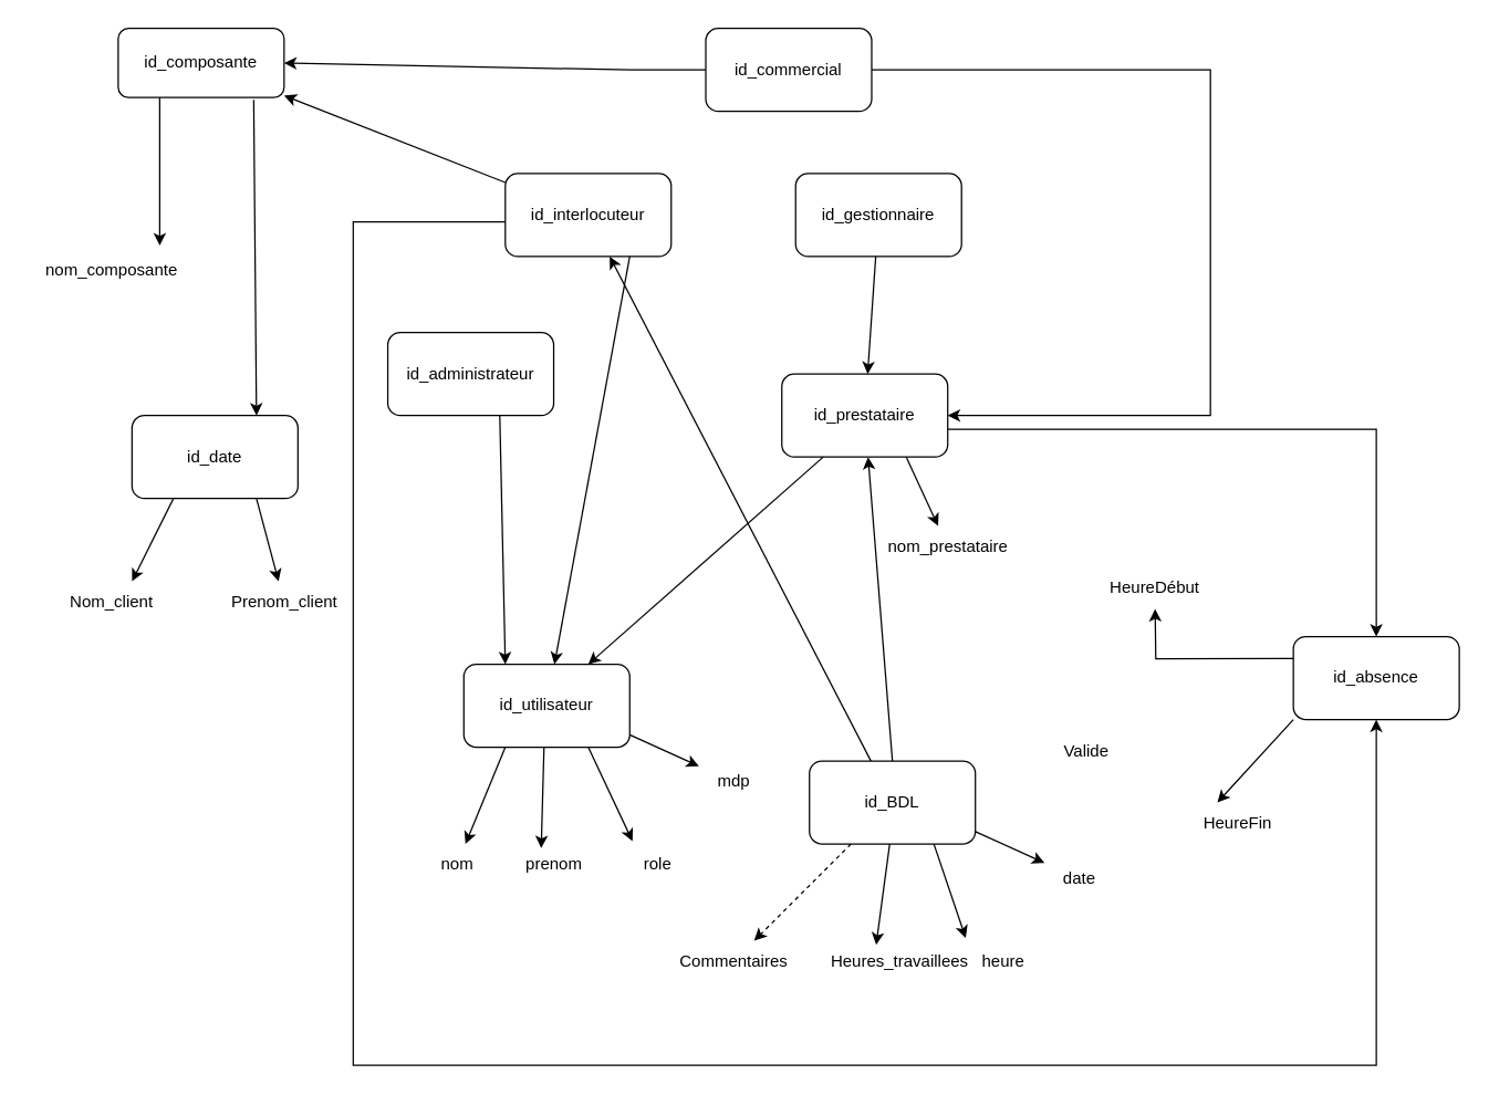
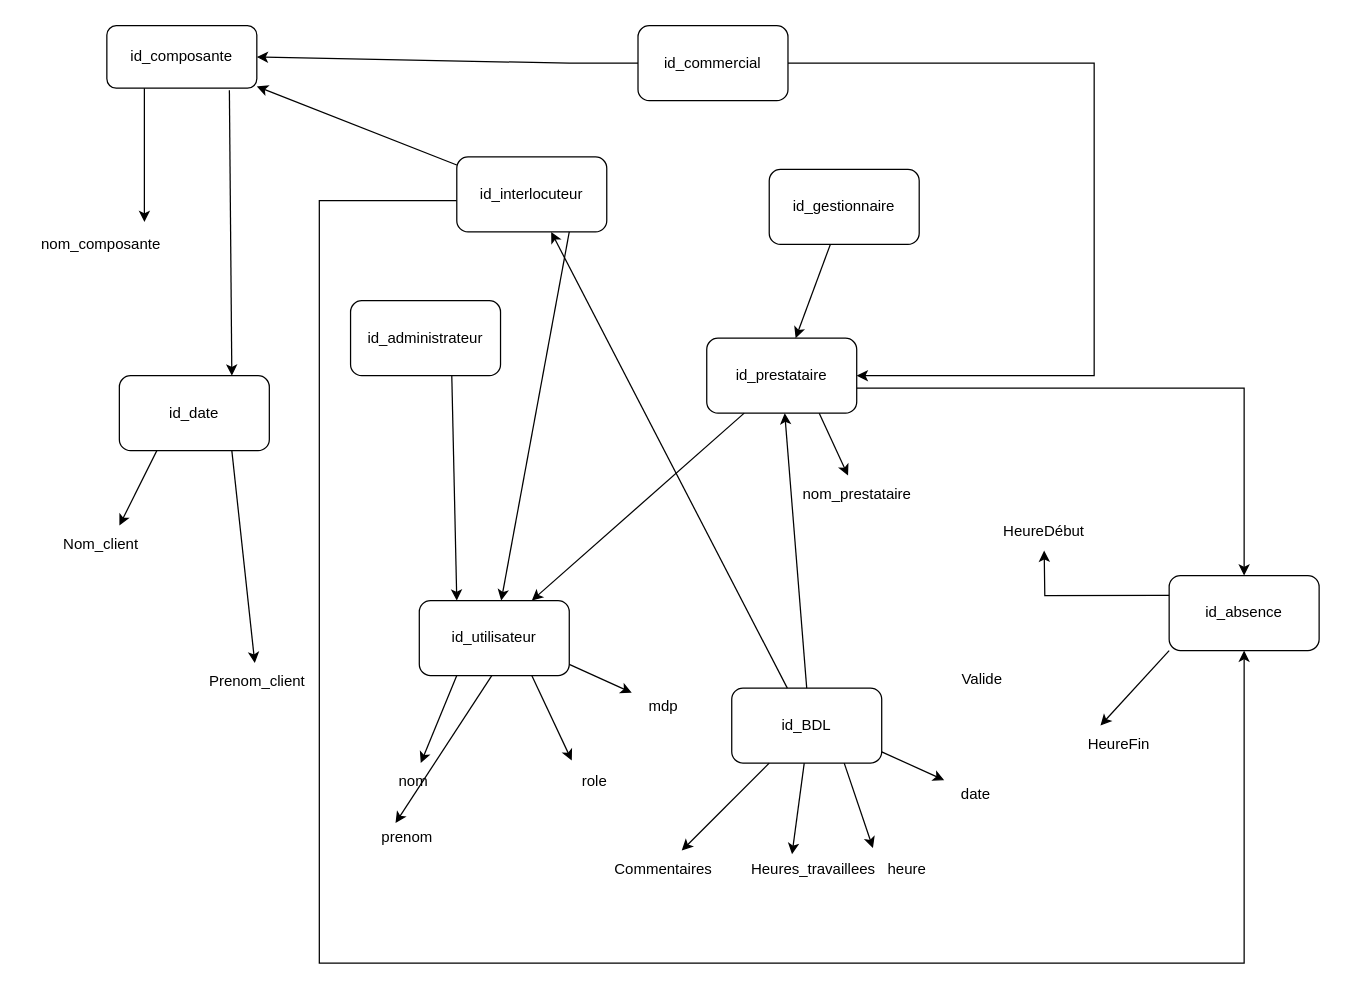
- <mxCell id="44" value="id_gestionnaire" style="rounded=1;whiteSpace=wrap;html=1;" vertex="1" parent="1"><mxGeometry x="575" y="125" width="120" height="60" as="geometry" /></mxCell>
+ <mxCell id="44" value="id_gestionnaire" style="rounded=1;whiteSpace=wrap;html=1;" vertex="1" parent="1"><mxGeometry x="615" y="135" width="120" height="60" as="geometry" /></mxCell>
- <mxCell id="5" value="&lt;div&gt;Prenom_client&lt;/div&gt;" style="text;html=1;align=center;verticalAlign=middle;resizable=0;points=[];autosize=1;strokeColor=none;fillColor=none;" vertex="1" parent="1"><mxGeometry x="155" y="420" width="100" height="30" as="geometry" /></mxCell>
+ <mxCell id="5" value="&lt;div&gt;Prenom_client&lt;/div&gt;" style="text;html=1;align=center;verticalAlign=middle;resizable=0;points=[];autosize=1;strokeColor=none;fillColor=none;" vertex="1" parent="1"><mxGeometry x="155" y="530" width="100" height="30" as="geometry" /></mxCell>
- <mxCell id="9" value="prenom " style="text;html=1;align=center;verticalAlign=middle;resizable=0;points=[];autosize=1;strokeColor=none;fillColor=none;" vertex="1" parent="1"><mxGeometry x="365" y="610" width="70" height="30" as="geometry" /></mxCell>
+ <mxCell id="9" value="prenom " style="text;html=1;align=center;verticalAlign=middle;resizable=0;points=[];autosize=1;strokeColor=none;fillColor=none;" vertex="1" parent="1"><mxGeometry x="290" y="655" width="70" height="30" as="geometry" /></mxCell>
- <mxCell id="34" value="" style="endArrow=classic;html=1;rounded=0;exitX=0.25;exitY=1;exitDx=0;exitDy=0;dashed=1;" edge="1" parent="1" source="29" target="30"><mxGeometry width="50" height="50" relative="1" as="geometry"><mxPoint x="629" y="670" as="sourcePoint" /><mxPoint x="679" y="620" as="targetPoint" /></mxGeometry></mxCell>
+ <mxCell id="34" value="" style="endArrow=classic;html=1;rounded=0;exitX=0.25;exitY=1;exitDx=0;exitDy=0;" edge="1" parent="1" source="29" target="30"><mxGeometry width="50" height="50" relative="1" as="geometry"><mxPoint x="629" y="670" as="sourcePoint" /><mxPoint x="679" y="620" as="targetPoint" /></mxGeometry></mxCell>
